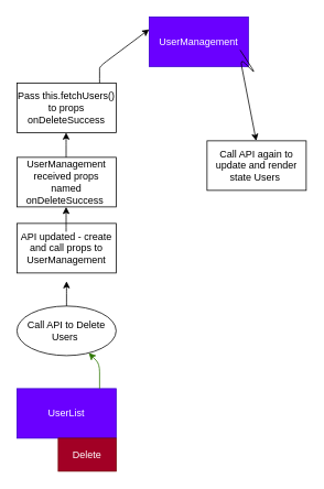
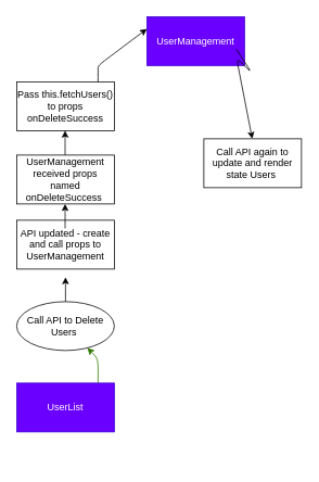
- <mxCell id="3" value="Delete" style="whiteSpace=wrap;html=1;fillColor=#a20025;fontColor=#ffffff;strokeColor=#6F0000;" vertex="1" parent="1"><mxGeometry x="70" y="530" width="70" height="40" as="geometry" /></mxCell>
